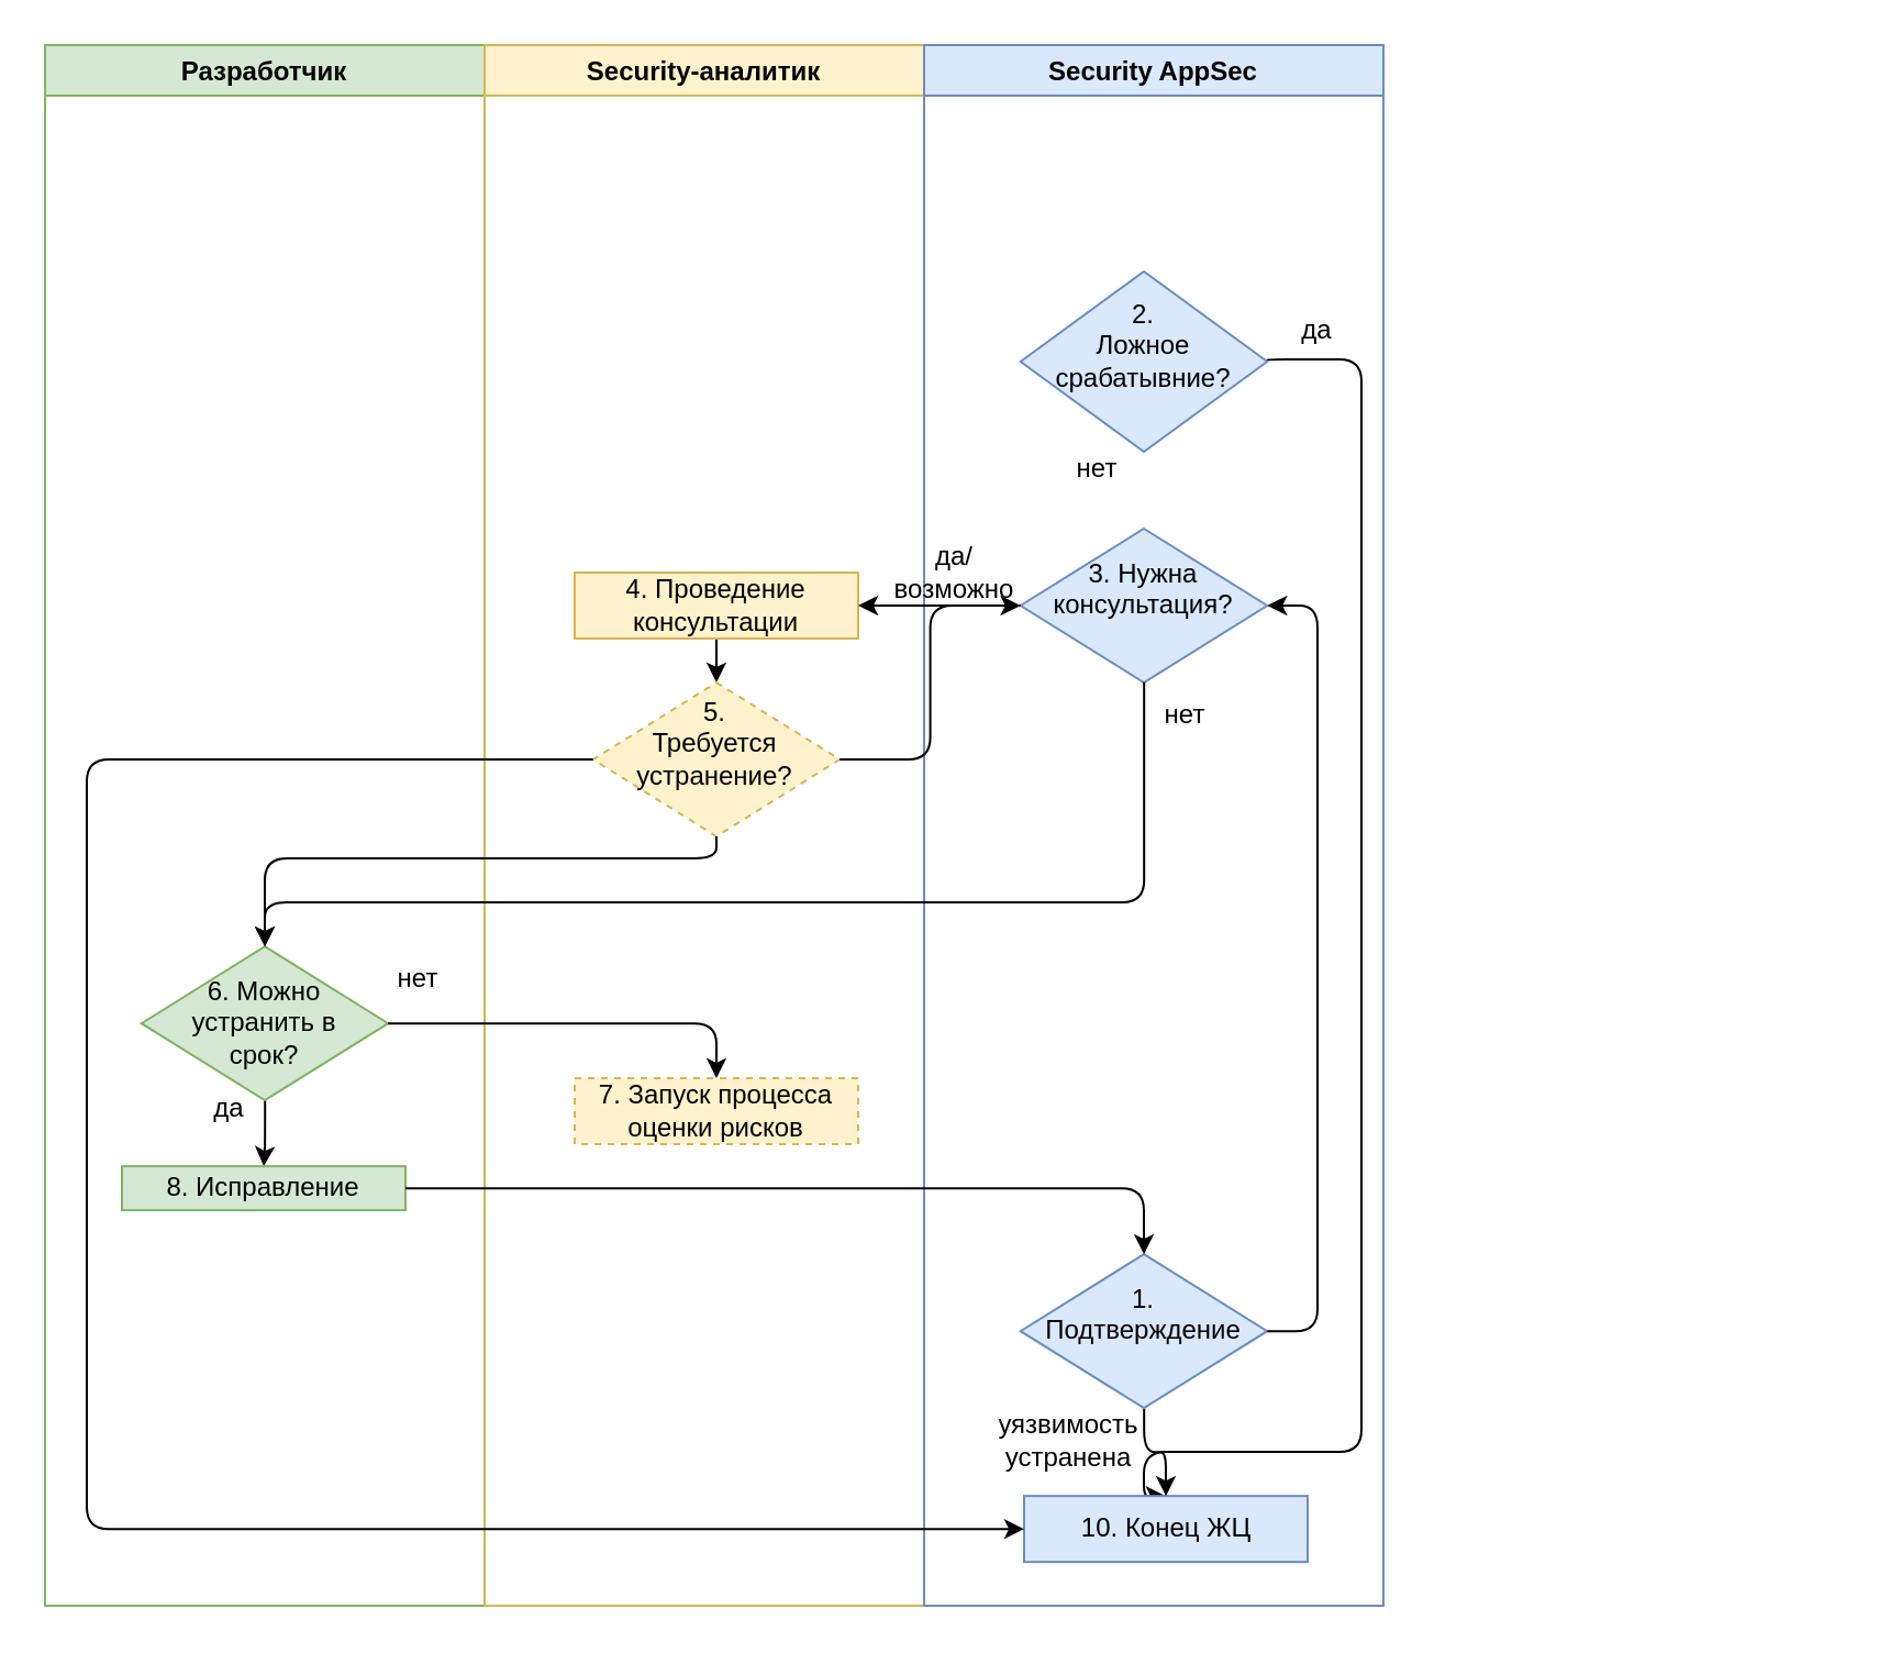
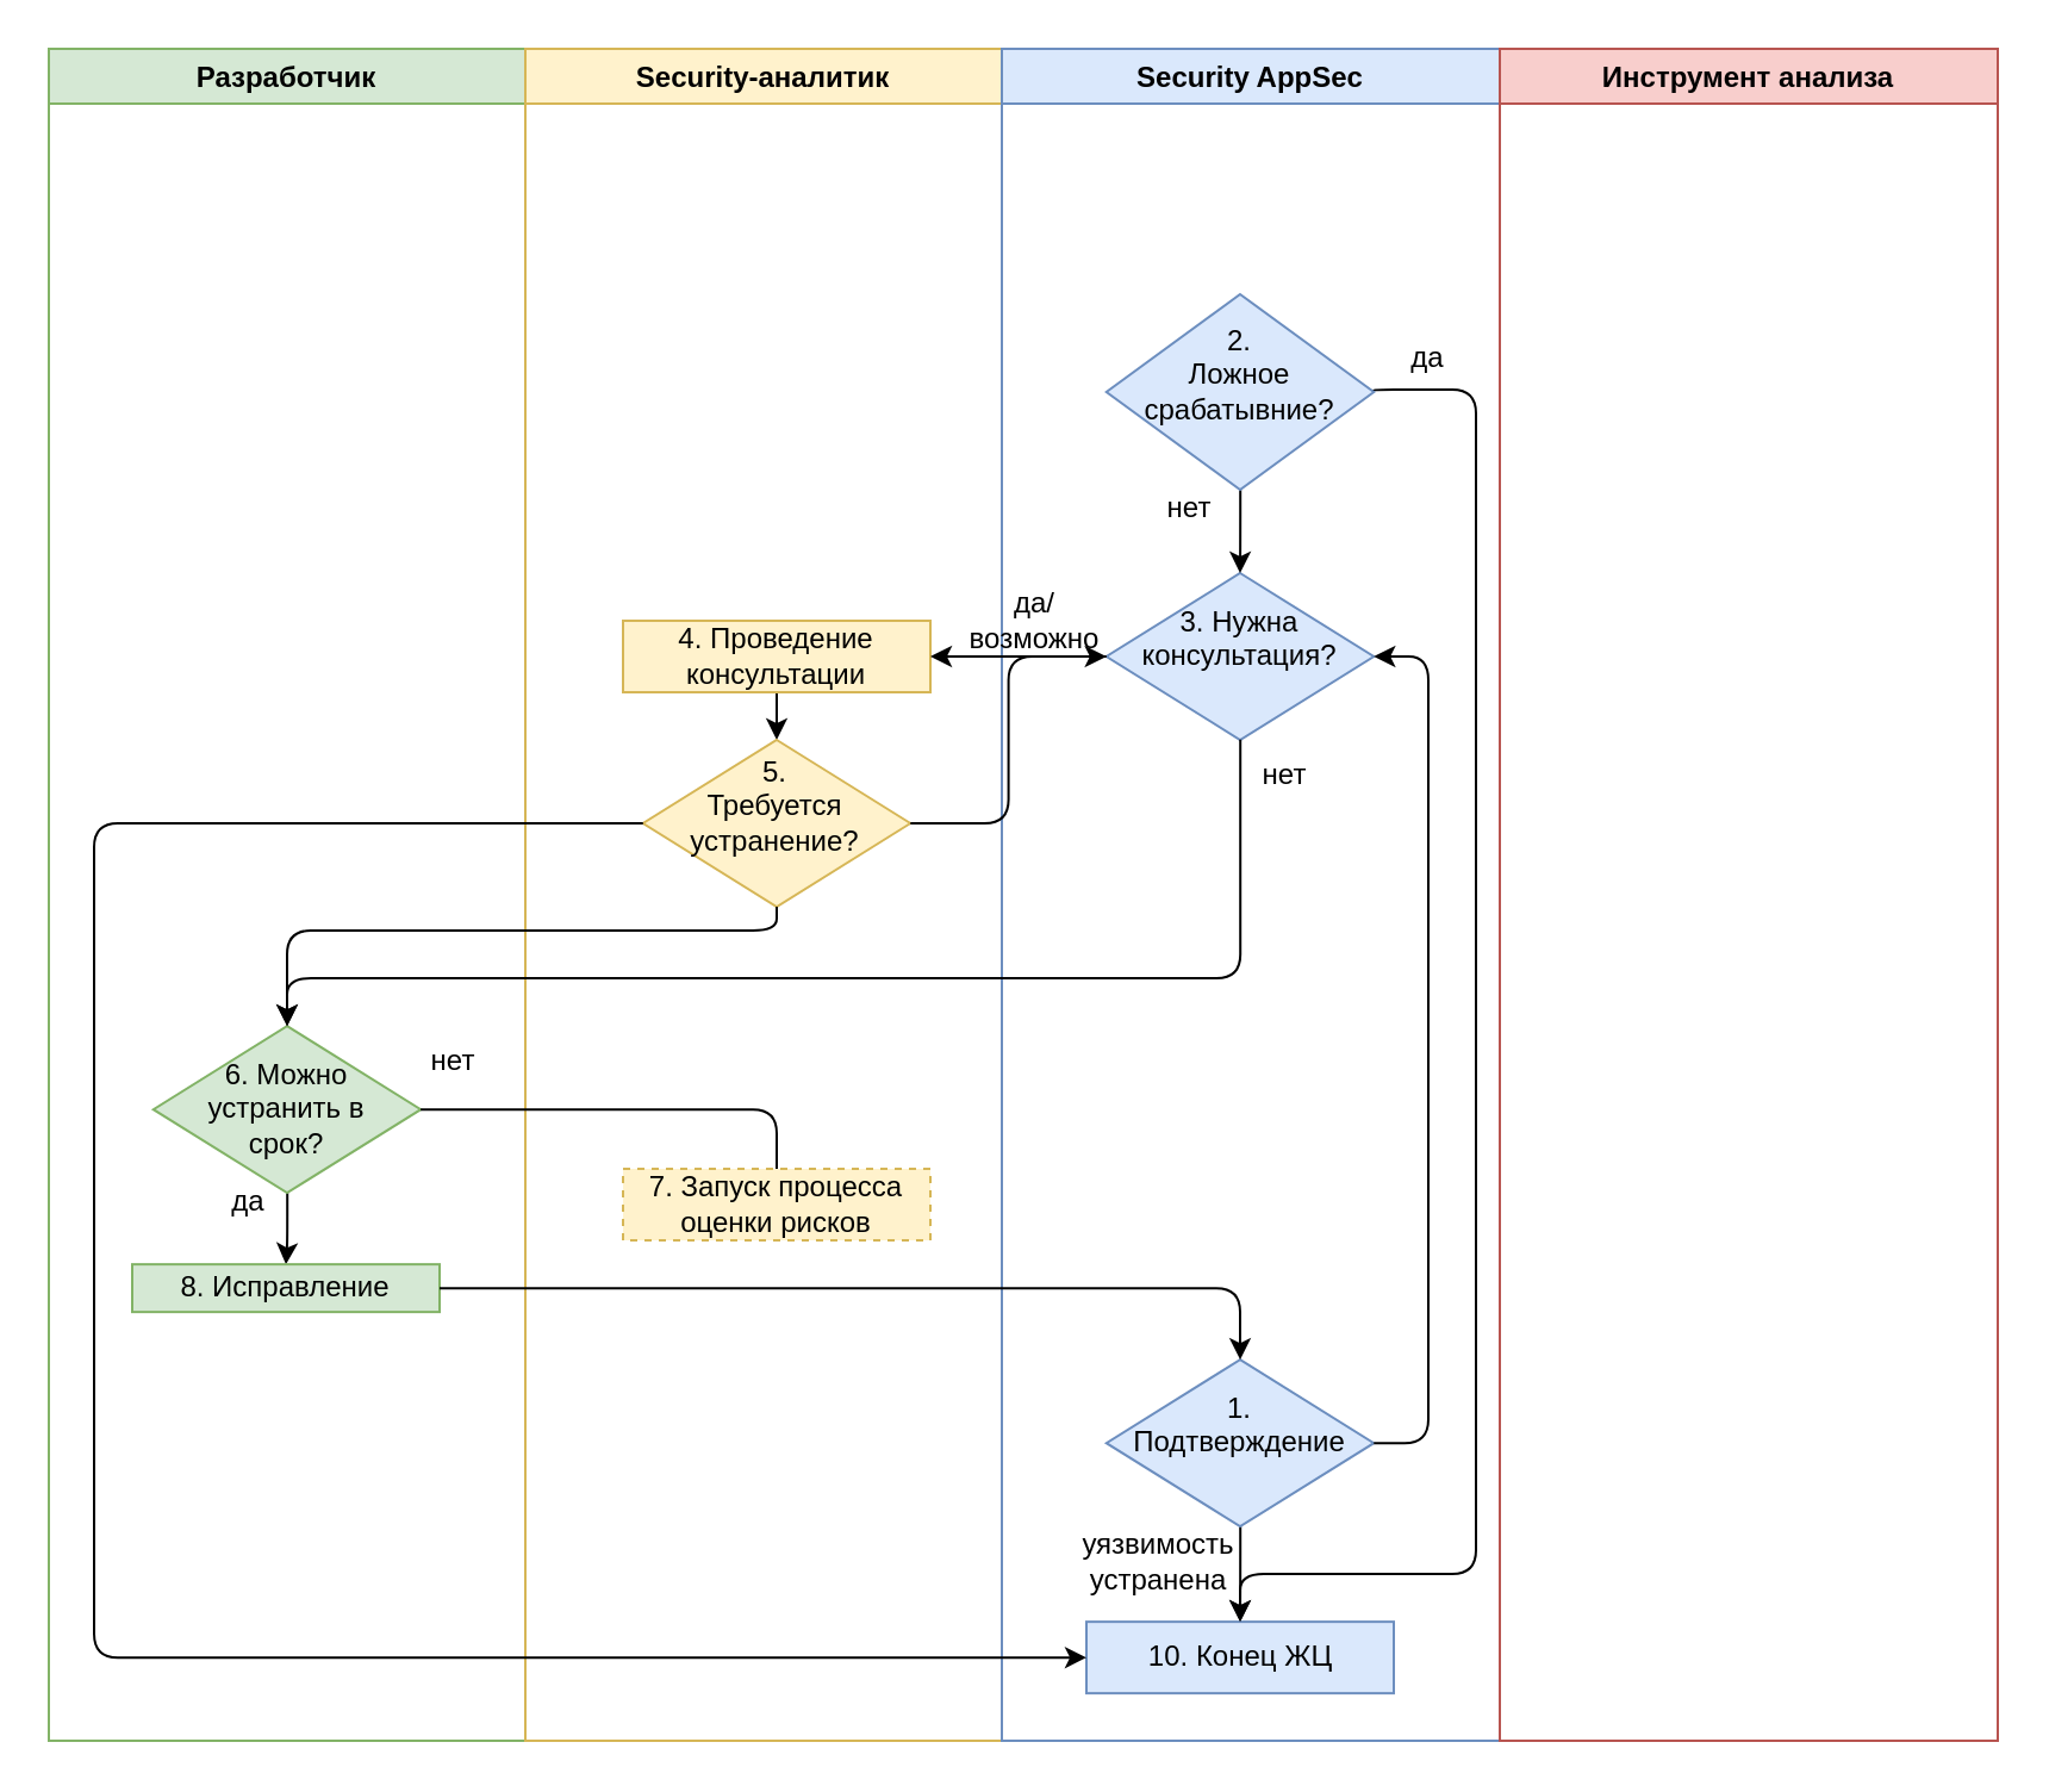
+ <mxCell id="15" style="edgeStyle=orthogonalEdgeStyle;curved=0;rounded=1;sketch=0;orthogonalLoop=1;jettySize=auto;html=1;entryX=0.5;entryY=0;entryDx=0;entryDy=0;fontSize=12;" edge="1" parent="13" source="17" target="14"><mxGeometry relative="1" as="geometry" /></mxCell>
- <mxCell id="12" value="&lt;div&gt;5. &lt;br&gt;&lt;/div&gt;&lt;div&gt;Требуется устранение?&lt;/div&gt;&lt;div&gt;&lt;br&gt;&lt;/div&gt;" style="rhombus;whiteSpace=wrap;html=1;rounded=0;sketch=0;fontSize=12;fillColor=#fff2cc;strokeColor=#d6b656;dashed=1;" vertex="1" parent="8"><mxGeometry x="49.38" y="290" width="112.25" height="70" as="geometry" /></mxCell>
+ <mxCell id="12" value="&lt;div&gt;5. &lt;br&gt;&lt;/div&gt;&lt;div&gt;Требуется устранение?&lt;/div&gt;&lt;div&gt;&lt;br&gt;&lt;/div&gt;" style="rhombus;whiteSpace=wrap;html=1;rounded=0;sketch=0;fontSize=12;fillColor=#fff2cc;strokeColor=#d6b656;" vertex="1" parent="8"><mxGeometry x="49.38" y="290" width="112.25" height="70" as="geometry" /></mxCell>
+ <mxCell id="33" value="Инструмент анализа" style="swimlane;rounded=0;sketch=0;fillColor=#f8cecc;strokeColor=#b85450;" vertex="1" parent="1"><mxGeometry x="629" y="20" width="209" height="710" as="geometry" /></mxCell>
- <mxCell id="28" style="edgeStyle=orthogonalEdgeStyle;curved=0;rounded=1;sketch=0;orthogonalLoop=1;jettySize=auto;html=1;entryX=0.5;entryY=0;entryDx=0;entryDy=0;fontSize=12;" edge="1" parent="1" source="4" target="9"><mxGeometry relative="1" as="geometry" /></mxCell>
+ <mxCell id="28" style="edgeStyle=orthogonalEdgeStyle;curved=0;rounded=1;sketch=0;orthogonalLoop=1;jettySize=auto;html=1;entryX=0.5;entryY=0;entryDx=0;entryDy=0;fontSize=12;endArrow=none;" edge="1" parent="1" source="4" target="9"><mxGeometry relative="1" as="geometry" /></mxCell>
- <mxCell id="18" value="10. Конец ЖЦ" style="rounded=0;whiteSpace=wrap;html=1;sketch=0;fontSize=12;fillColor=#dae8fc;strokeColor=#6c8ebf;" vertex="1" parent="13"><mxGeometry x="45.5" y="660.07" width="129" height="30" as="geometry" /></mxCell>
+ <mxCell id="18" value="10. Конец ЖЦ" style="rounded=0;whiteSpace=wrap;html=1;sketch=0;fontSize=12;fillColor=#dae8fc;strokeColor=#6c8ebf;" vertex="1" parent="13"><mxGeometry x="35.5" y="660.07" width="129" height="30" as="geometry" /></mxCell>
